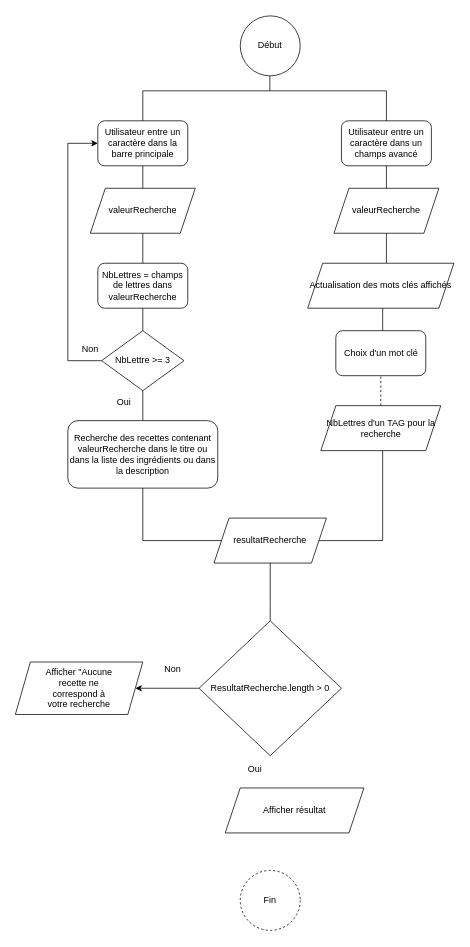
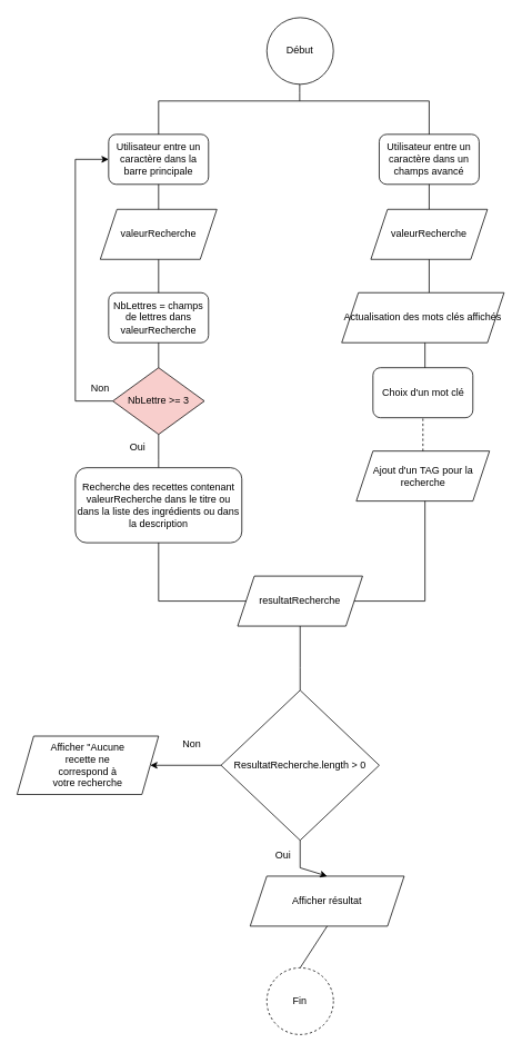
- <mxCell id="6" value="NbLettre &amp;gt;= 3" style="rhombus;whiteSpace=wrap;html=1;" vertex="1" parent="1"><mxGeometry x="135" y="440" width="110" height="80" as="geometry" /></mxCell>
+ <mxCell id="6" value="NbLettre &amp;gt;= 3" style="rhombus;whiteSpace=wrap;html=1;fillColor=#f8cecc;" vertex="1" parent="1"><mxGeometry x="135" y="440" width="110" height="80" as="geometry" /></mxCell>
- <mxCell id="35" value="NbLettres d'un TAG pour la recherche" style="shape=parallelogram;perimeter=parallelogramPerimeter;whiteSpace=wrap;html=1;fixedSize=1;" vertex="1" parent="1"><mxGeometry x="427.5" y="540" width="160" height="60" as="geometry" /></mxCell>
+ <mxCell id="35" value="Ajout d'un TAG pour la recherche" style="shape=parallelogram;perimeter=parallelogramPerimeter;whiteSpace=wrap;html=1;fixedSize=1;" vertex="1" parent="1"><mxGeometry x="427.5" y="540" width="160" height="60" as="geometry" /></mxCell>
+ <mxCell id="25" value="" style="endArrow=classic;html=1;rounded=0;entryX=0.5;entryY=0;entryDx=0;entryDy=0;exitX=0.5;exitY=1;exitDx=0;exitDy=0;" edge="1" parent="1" source="19" target="24"><mxGeometry width="50" height="50" relative="1" as="geometry"><mxPoint x="180" y="997" as="sourcePoint" /><mxPoint x="230" y="947" as="targetPoint" /><Array as="points"><mxPoint x="360" y="1040" /></Array></mxGeometry></mxCell>
+ <mxCell id="39" value="" style="endArrow=none;html=1;rounded=0;exitX=0.5;exitY=0;exitDx=0;exitDy=0;entryX=0.5;entryY=1;entryDx=0;entryDy=0;" edge="1" parent="1" source="38" target="24"><mxGeometry width="50" height="50" relative="1" as="geometry"><mxPoint x="270" y="960" as="sourcePoint" /><mxPoint x="320" y="910" as="targetPoint" /></mxGeometry></mxCell>
